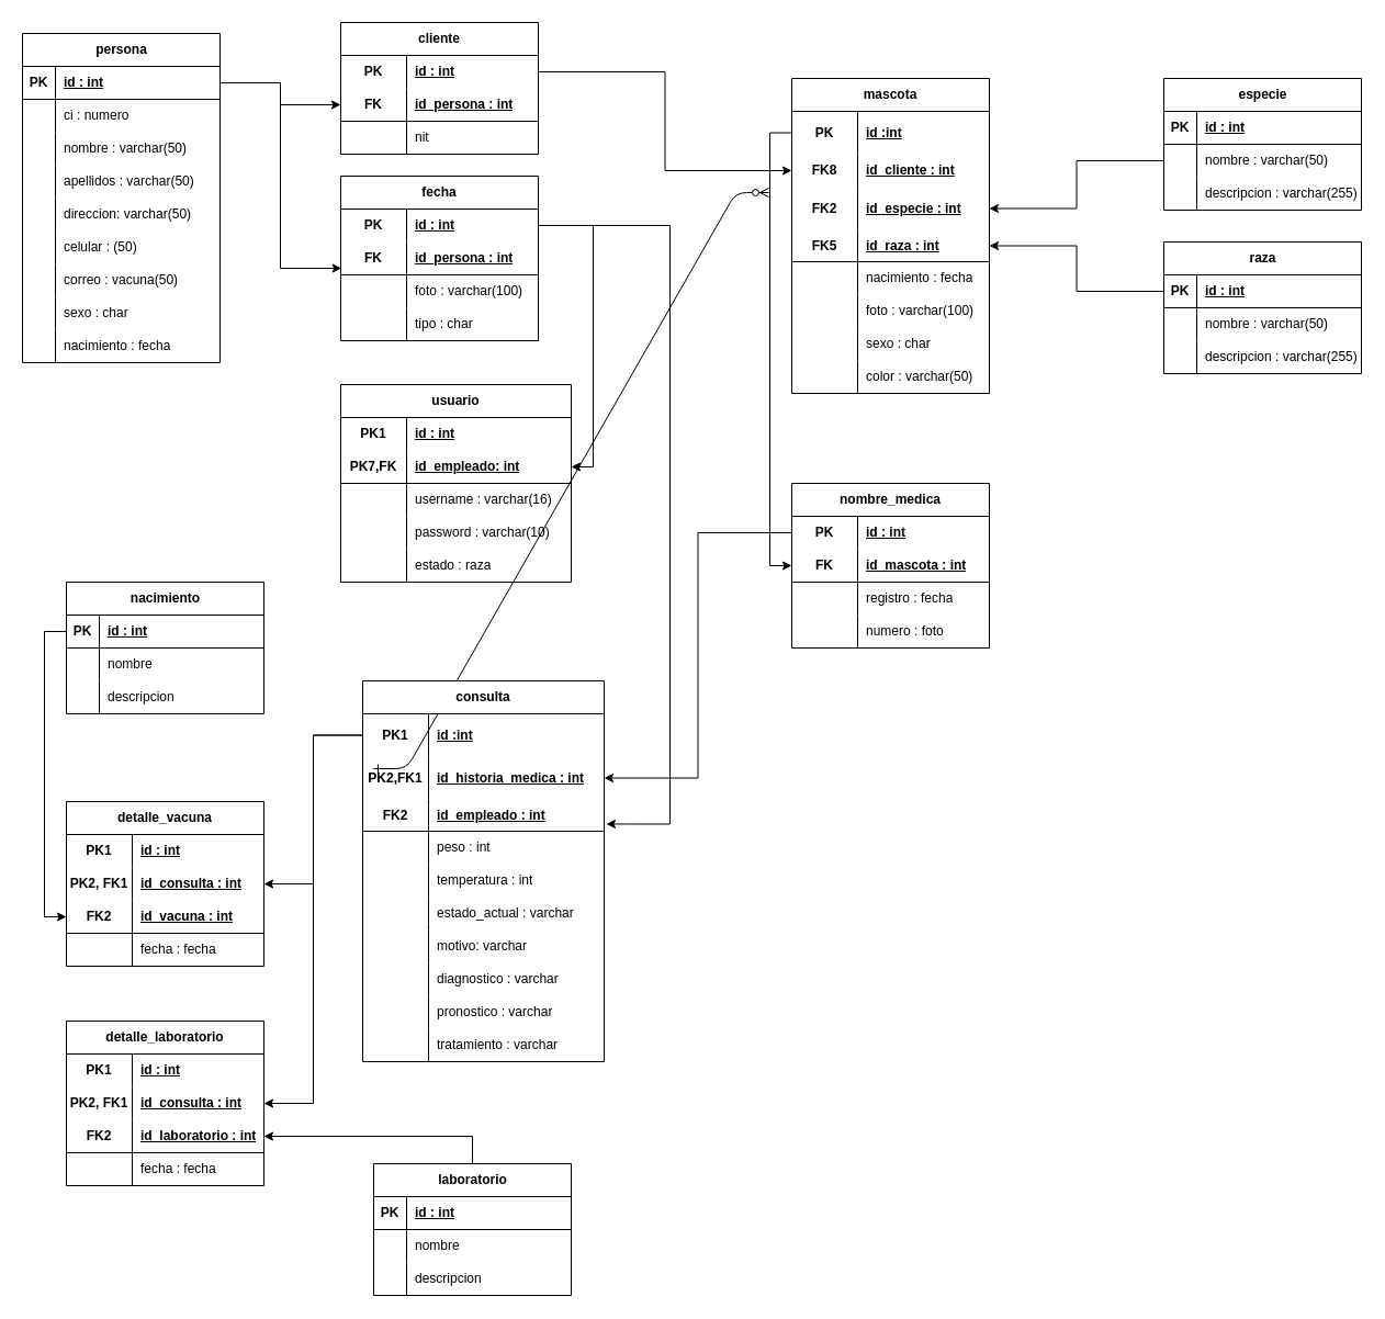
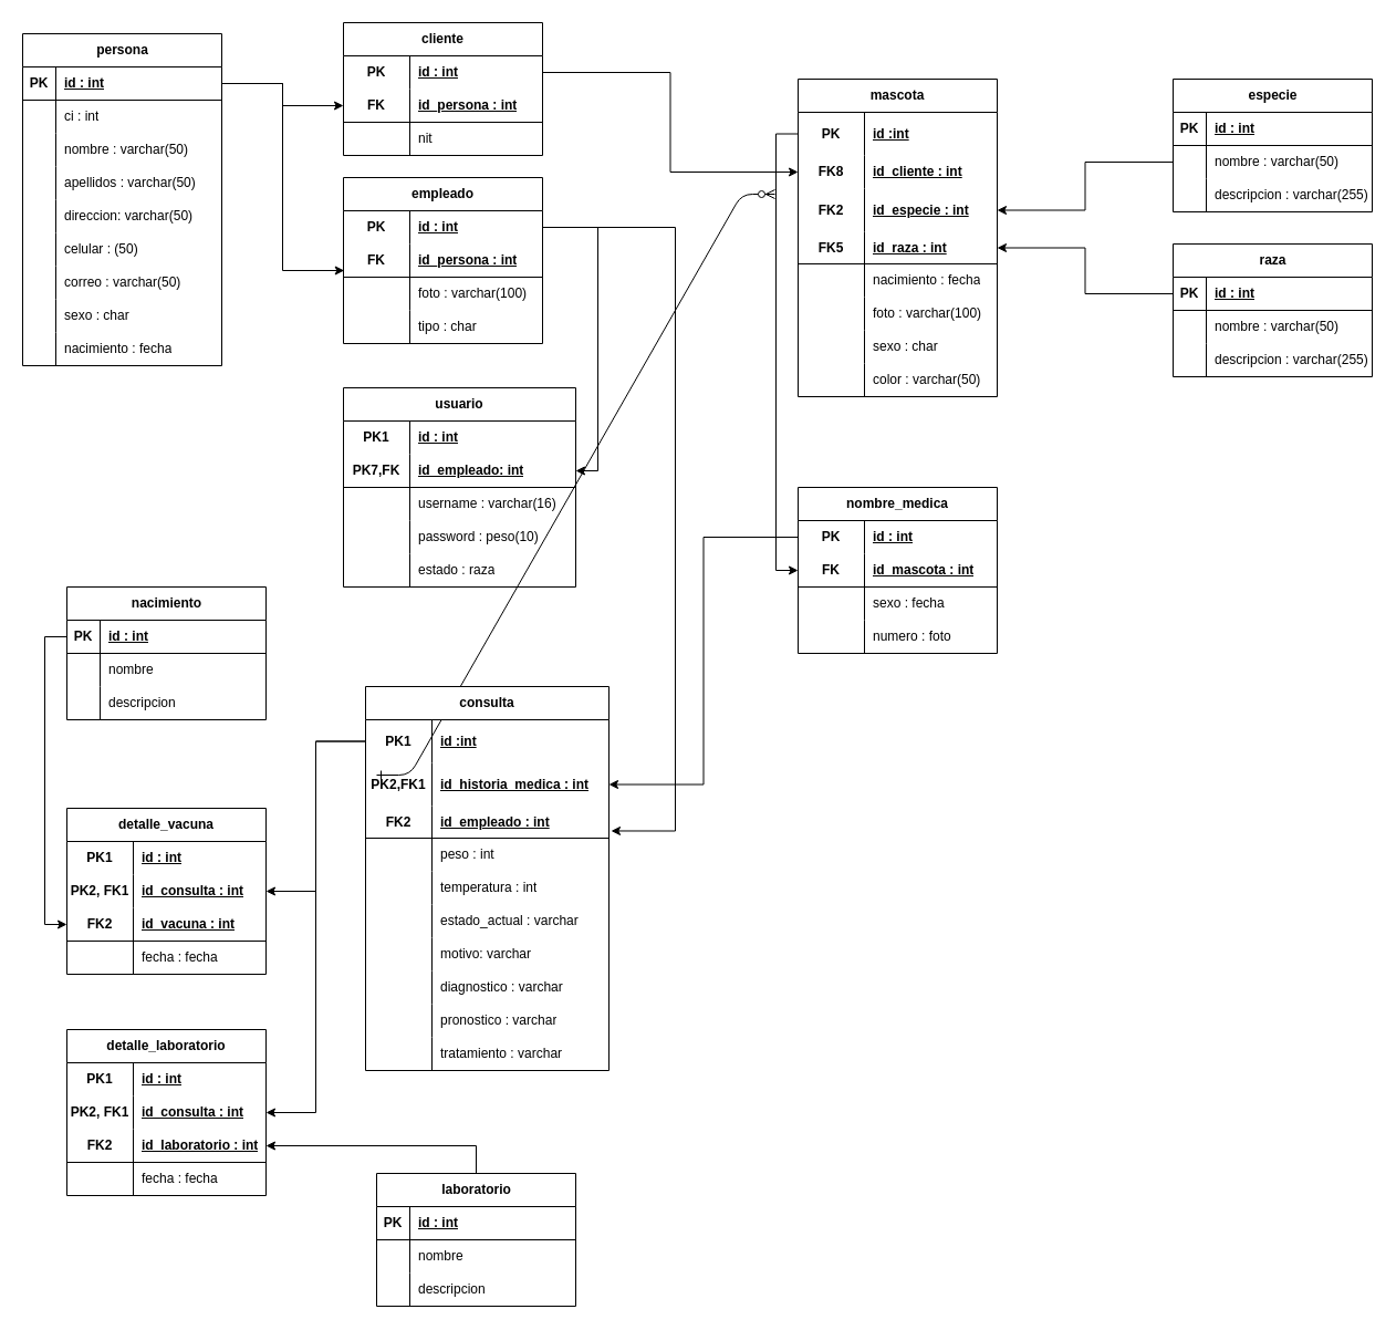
- <mxCell id="9" value="ci : numero" style="shape=partialRectangle;connectable=0;fillColor=none;top=0;left=0;bottom=0;right=0;align=left;spacingLeft=6;overflow=hidden;whiteSpace=wrap;html=1;" vertex="1" parent="7"><mxGeometry x="30" width="150" height="30" as="geometry"><mxRectangle width="150" height="30" as="alternateBounds" /></mxGeometry></mxCell>
+ <mxCell id="9" value="ci : int" style="shape=partialRectangle;connectable=0;fillColor=none;top=0;left=0;bottom=0;right=0;align=left;spacingLeft=6;overflow=hidden;whiteSpace=wrap;html=1;" vertex="1" parent="7"><mxGeometry x="30" width="150" height="30" as="geometry"><mxRectangle width="150" height="30" as="alternateBounds" /></mxGeometry></mxCell>
- <mxCell id="42" value="fecha" style="shape=table;startSize=30;container=1;collapsible=1;childLayout=tableLayout;fixedRows=1;rowLines=0;fontStyle=1;align=center;resizeLast=1;html=1;whiteSpace=wrap;" vertex="1" parent="1"><mxGeometry x="310" y="160" width="180" height="150" as="geometry" /></mxCell>
+ <mxCell id="42" value="empleado" style="shape=table;startSize=30;container=1;collapsible=1;childLayout=tableLayout;fixedRows=1;rowLines=0;fontStyle=1;align=center;resizeLast=1;html=1;whiteSpace=wrap;" vertex="1" parent="1"><mxGeometry x="310" y="160" width="180" height="150" as="geometry" /></mxCell>
- <mxCell id="24" value="correo : vacuna(50)" style="shape=partialRectangle;connectable=0;fillColor=none;top=0;left=0;bottom=0;right=0;align=left;spacingLeft=6;overflow=hidden;whiteSpace=wrap;html=1;" vertex="1" parent="22"><mxGeometry x="30" width="150" height="30" as="geometry"><mxRectangle width="150" height="30" as="alternateBounds" /></mxGeometry></mxCell>
+ <mxCell id="24" value="correo : varchar(50)" style="shape=partialRectangle;connectable=0;fillColor=none;top=0;left=0;bottom=0;right=0;align=left;spacingLeft=6;overflow=hidden;whiteSpace=wrap;html=1;" vertex="1" parent="22"><mxGeometry x="30" width="150" height="30" as="geometry"><mxRectangle width="150" height="30" as="alternateBounds" /></mxGeometry></mxCell>
- <mxCell id="68" value="password : varchar(10)" style="shape=partialRectangle;connectable=0;fillColor=none;top=0;left=0;bottom=0;right=0;align=left;spacingLeft=6;overflow=hidden;html=1;whiteSpace=wrap;" vertex="1" parent="66"><mxGeometry x="60" width="150" height="30" as="geometry"><mxRectangle width="150" height="30" as="alternateBounds" /></mxGeometry></mxCell>
+ <mxCell id="68" value="password : peso(10)" style="shape=partialRectangle;connectable=0;fillColor=none;top=0;left=0;bottom=0;right=0;align=left;spacingLeft=6;overflow=hidden;html=1;whiteSpace=wrap;" vertex="1" parent="66"><mxGeometry x="60" width="150" height="30" as="geometry"><mxRectangle width="150" height="30" as="alternateBounds" /></mxGeometry></mxCell>
- <mxCell id="130" value="registro : fecha" style="shape=partialRectangle;connectable=0;fillColor=none;top=0;left=0;bottom=0;right=0;align=left;spacingLeft=6;overflow=hidden;html=1;whiteSpace=wrap;" vertex="1" parent="128"><mxGeometry x="60" width="120" height="30" as="geometry"><mxRectangle width="120" height="30" as="alternateBounds" /></mxGeometry></mxCell>
+ <mxCell id="130" value="sexo : fecha" style="shape=partialRectangle;connectable=0;fillColor=none;top=0;left=0;bottom=0;right=0;align=left;spacingLeft=6;overflow=hidden;html=1;whiteSpace=wrap;" vertex="1" parent="128"><mxGeometry x="60" width="120" height="30" as="geometry"><mxRectangle width="120" height="30" as="alternateBounds" /></mxGeometry></mxCell>
